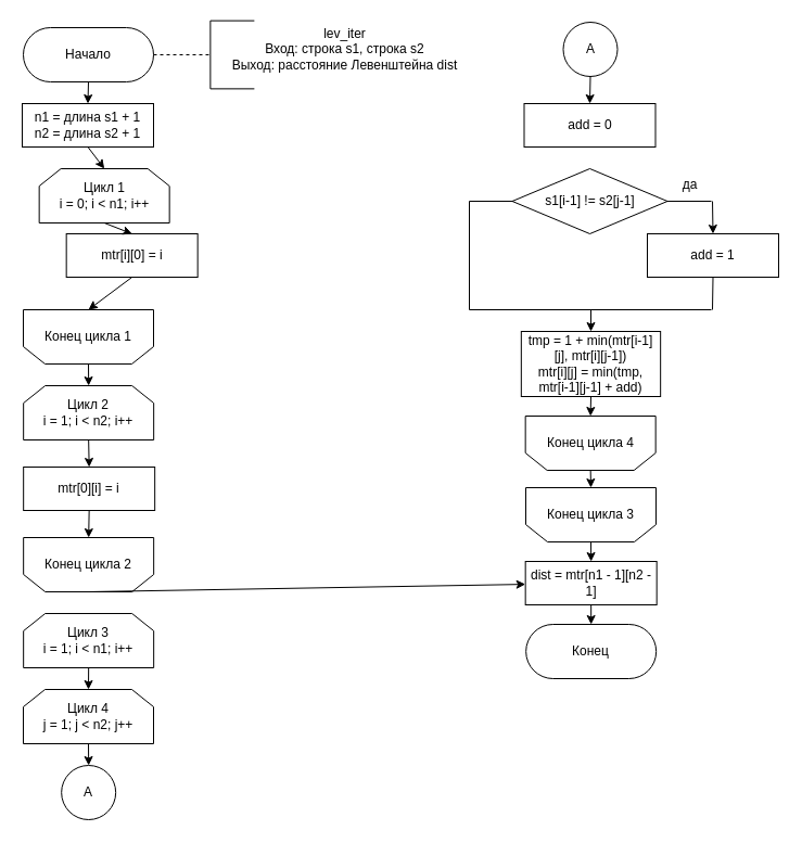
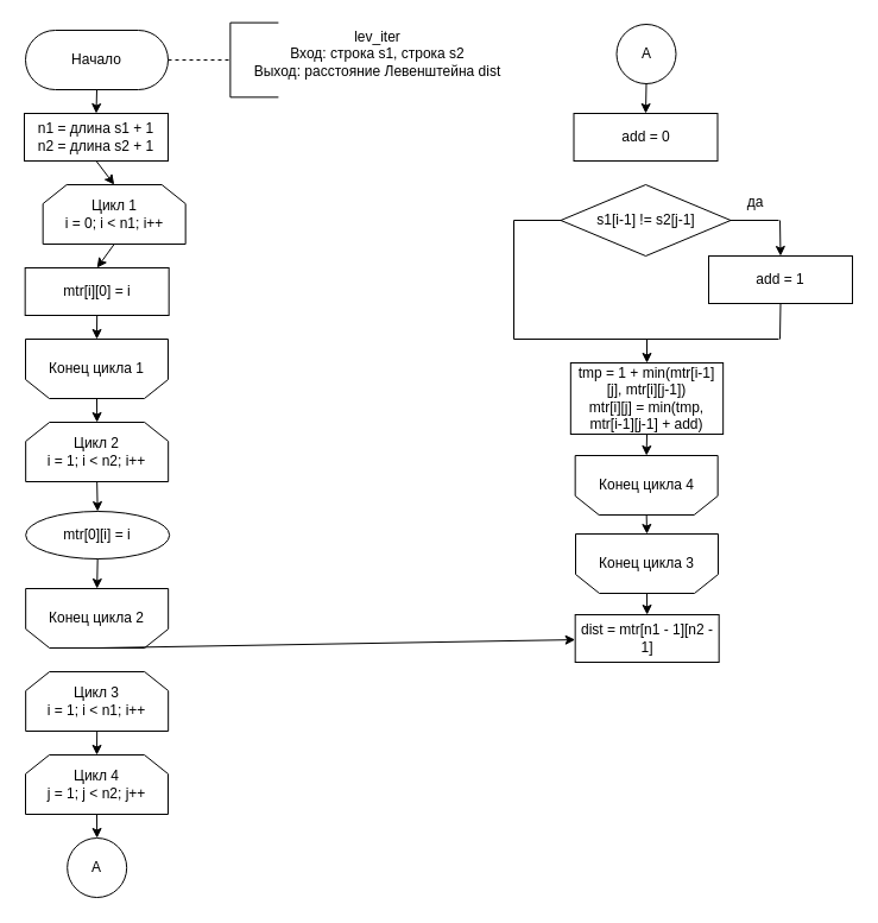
- <mxCell id="18" value="mtr[i][0] = i" style="rounded=0;whiteSpace=wrap;html=1;" parent="1" vertex="1"><mxGeometry x="60.67" y="215" width="121" height="40" as="geometry" /></mxCell>
+ <mxCell id="18" value="mtr[i][0] = i" style="rounded=0;whiteSpace=wrap;html=1;" parent="1" vertex="1"><mxGeometry x="20.67" y="225" width="121" height="40" as="geometry" /></mxCell>
- <mxCell id="21" value="mtr[0][i] = i" style="rounded=0;whiteSpace=wrap;html=1;" parent="1" vertex="1"><mxGeometry x="21.17" y="430" width="121" height="40" as="geometry" /></mxCell>
+ <mxCell id="21" value="mtr[0][i] = i" style="ellipse;whiteSpace=wrap;html=1;" parent="1" vertex="1"><mxGeometry x="21.17" y="430" width="121" height="40" as="geometry" /></mxCell>
- <mxCell id="47" value="" style="endArrow=classic;html=1;rounded=0;exitX=0.5;exitY=1;exitDx=0;exitDy=0;entryX=0.5;entryY=0;entryDx=0;entryDy=0;" edge="1" parent="1" source="30" target="9"><mxGeometry width="50" height="50" relative="1" as="geometry"><mxPoint x="252" y="425" as="sourcePoint" /><mxPoint x="302" y="375" as="targetPoint" /></mxGeometry></mxCell>
- <mxCell id="9" value="Конец" style="rounded=1;whiteSpace=wrap;html=1;arcSize=50;" parent="1" vertex="1"><mxGeometry x="484.17" y="575" width="120" height="50" as="geometry" /></mxCell>
